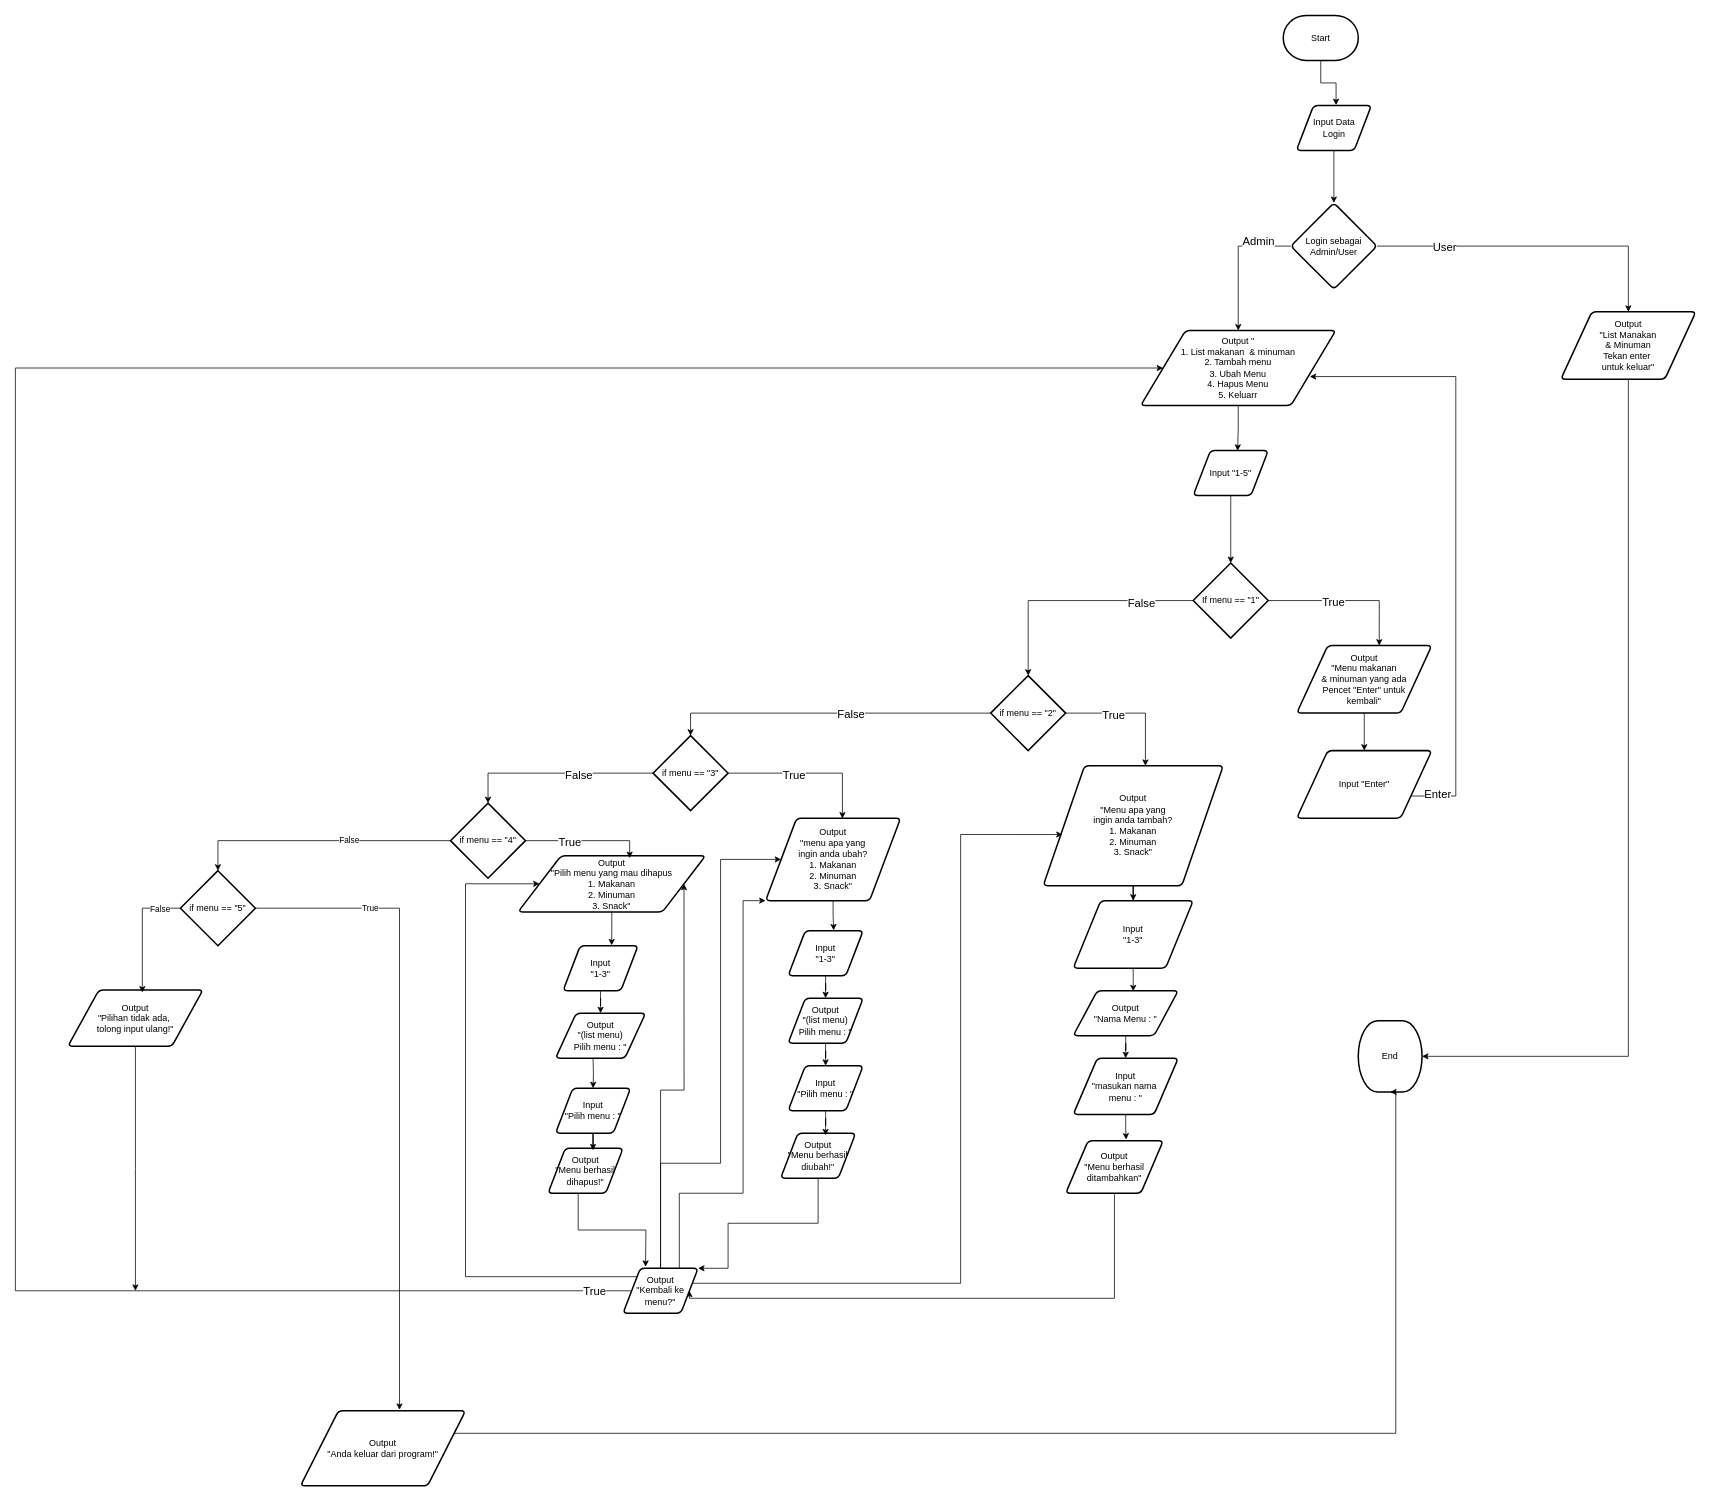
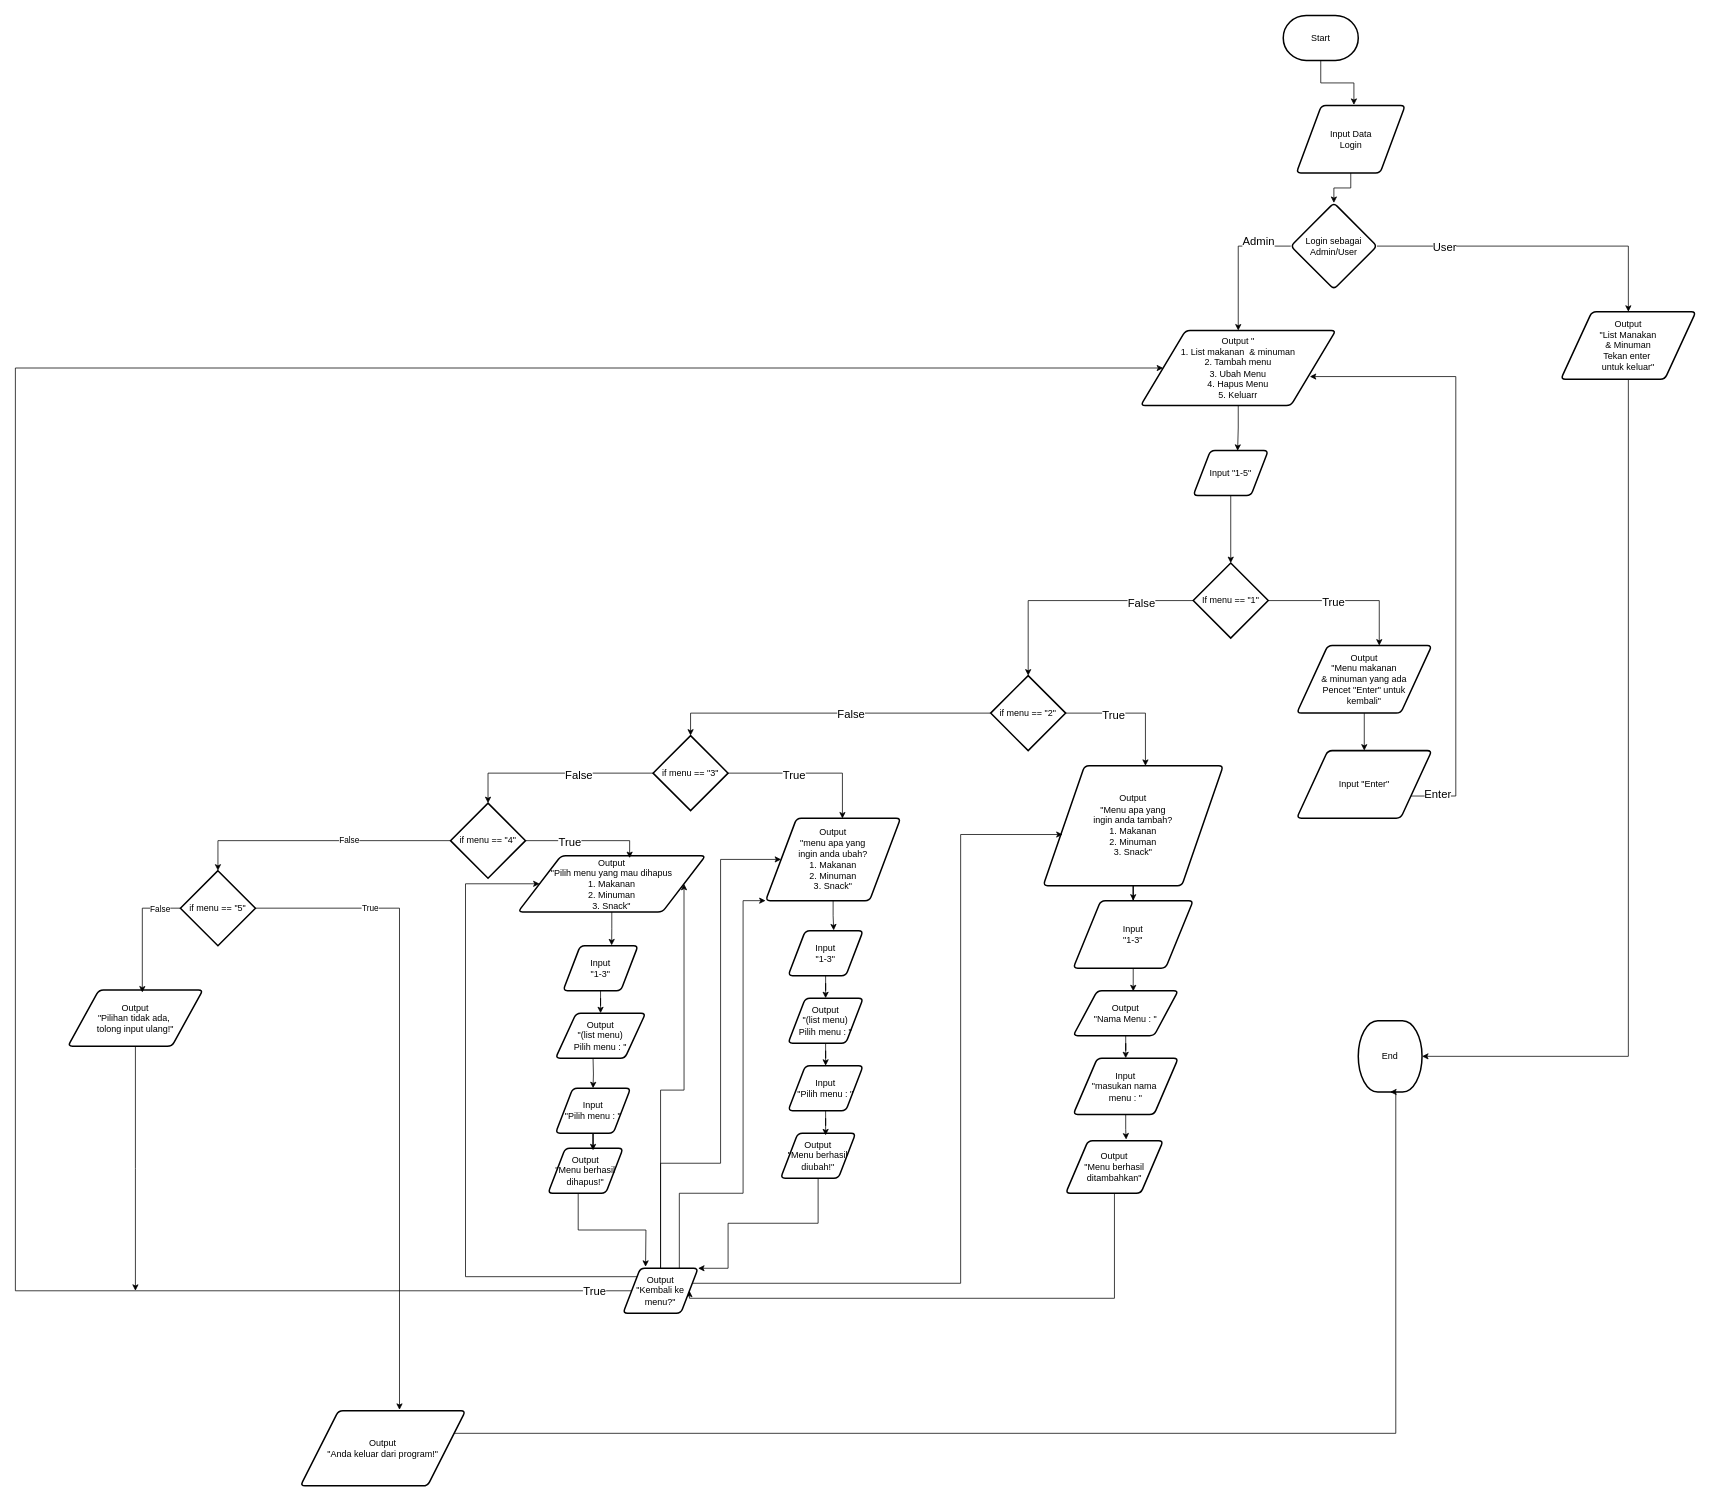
- <mxCell id="88" value="Input Data&lt;div&gt;Login&lt;/div&gt;" style="shape=parallelogram;html=1;strokeWidth=2;perimeter=parallelogramPerimeter;whiteSpace=wrap;rounded=1;arcSize=12;size=0.23;" parent="1" vertex="1"><mxGeometry x="1727.5" y="140" width="100" height="60" as="geometry" /></mxCell>
+ <mxCell id="88" value="Input Data&lt;div&gt;Login&lt;/div&gt;" style="shape=parallelogram;html=1;strokeWidth=2;perimeter=parallelogramPerimeter;whiteSpace=wrap;rounded=1;arcSize=12;size=0.23;" parent="1" vertex="1"><mxGeometry x="1727.5" y="140" width="145" height="90" as="geometry" /></mxCell>
